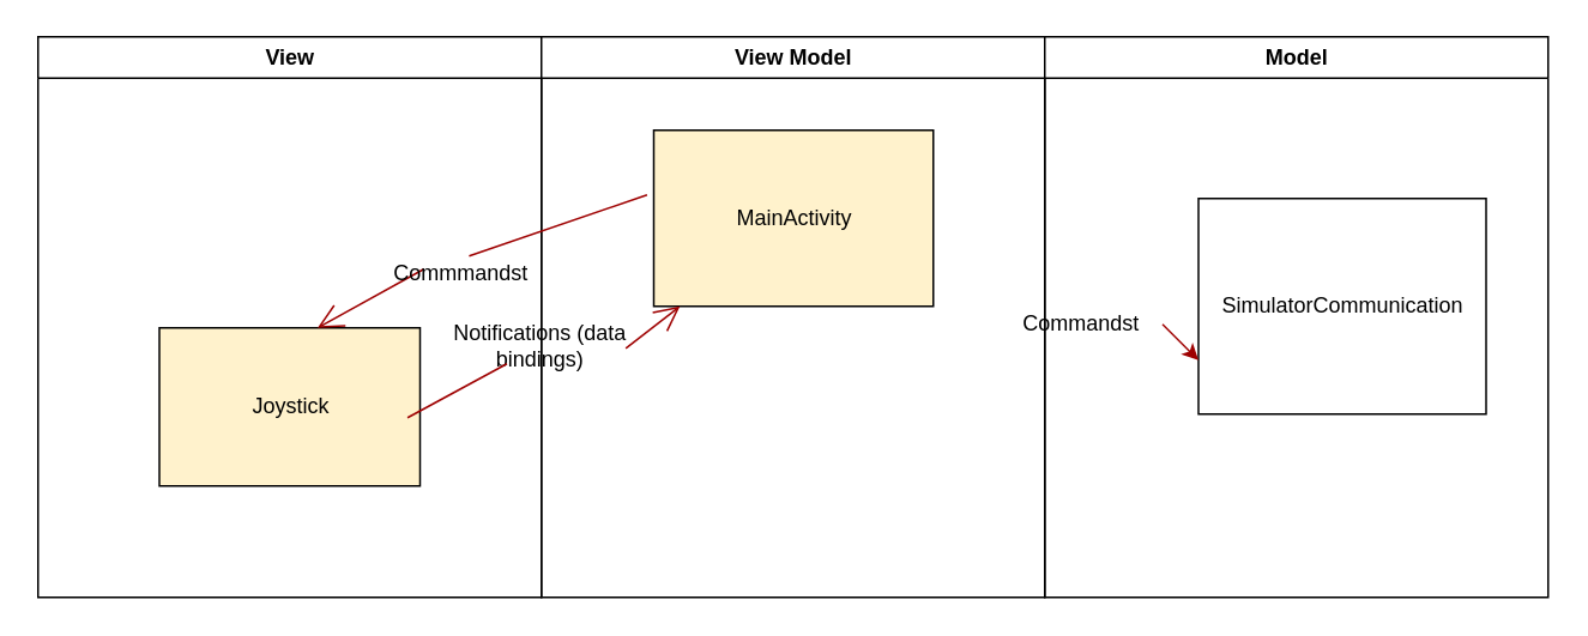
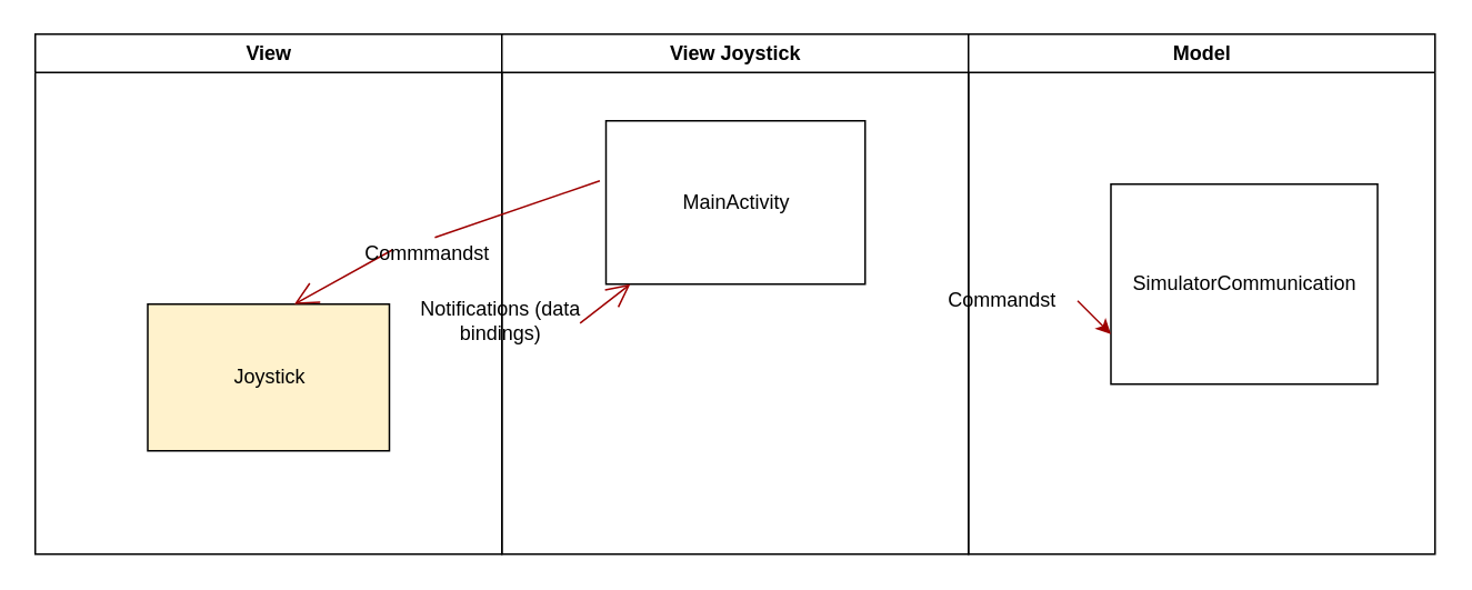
- <mxCell id="4" value="View Model" style="swimlane;whiteSpace=wrap" parent="1" vertex="1"><mxGeometry x="300.5" y="20" width="280" height="312" as="geometry" /></mxCell>
+ <mxCell id="4" value="View Joystick" style="swimlane;whiteSpace=wrap" parent="1" vertex="1"><mxGeometry x="300.5" y="20" width="280" height="312" as="geometry" /></mxCell>
- <mxCell id="5" value="MainActivity" style="html=1;fillColor=#fff2cc;" vertex="1" parent="4"><mxGeometry x="62.5" y="52" width="155.5" height="98" as="geometry" /></mxCell>
+ <mxCell id="5" value="MainActivity" style="html=1;" vertex="1" parent="4"><mxGeometry x="62.5" y="52" width="155.5" height="98" as="geometry" /></mxCell>
- <mxCell id="15" value="" style="endArrow=none;endFill=1;endSize=12;html=1;exitX=0.952;exitY=0.568;exitDx=0;exitDy=0;exitPerimeter=0;fillColor=#f8cecc;strokeColor=#9E0000;rounded=0;" edge="1" parent="1" source="3" target="14"><mxGeometry width="160" relative="1" as="geometry"><mxPoint x="226.04" y="231.984" as="sourcePoint" /><mxPoint x="363" y="161.189" as="targetPoint" /></mxGeometry></mxCell>
